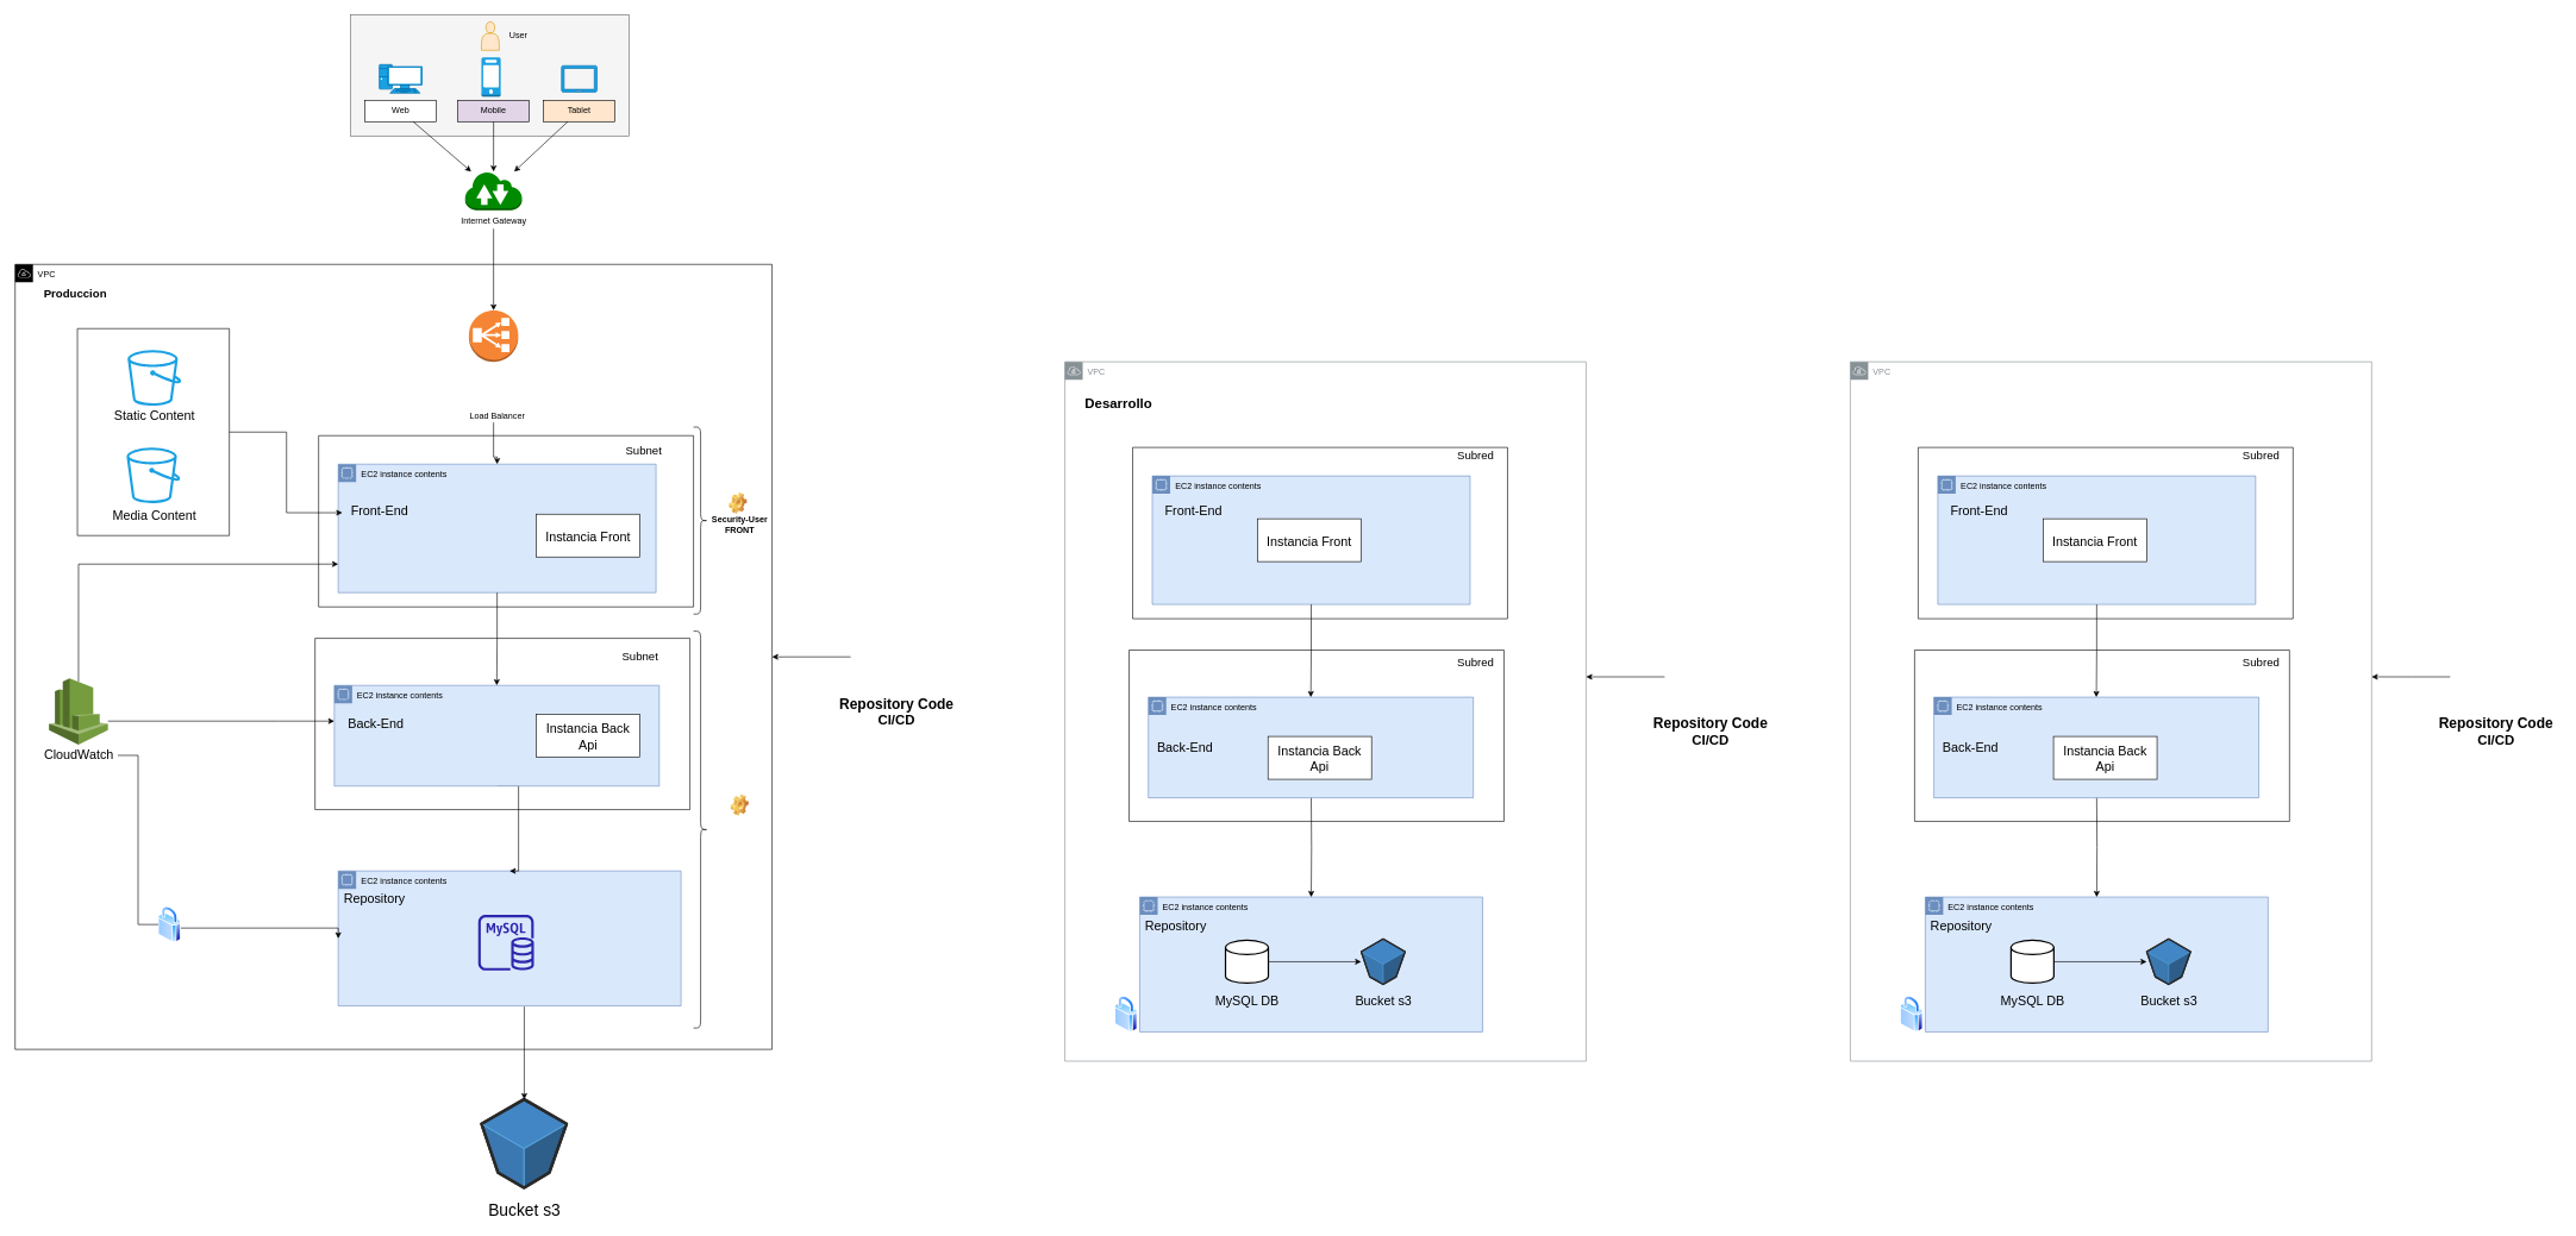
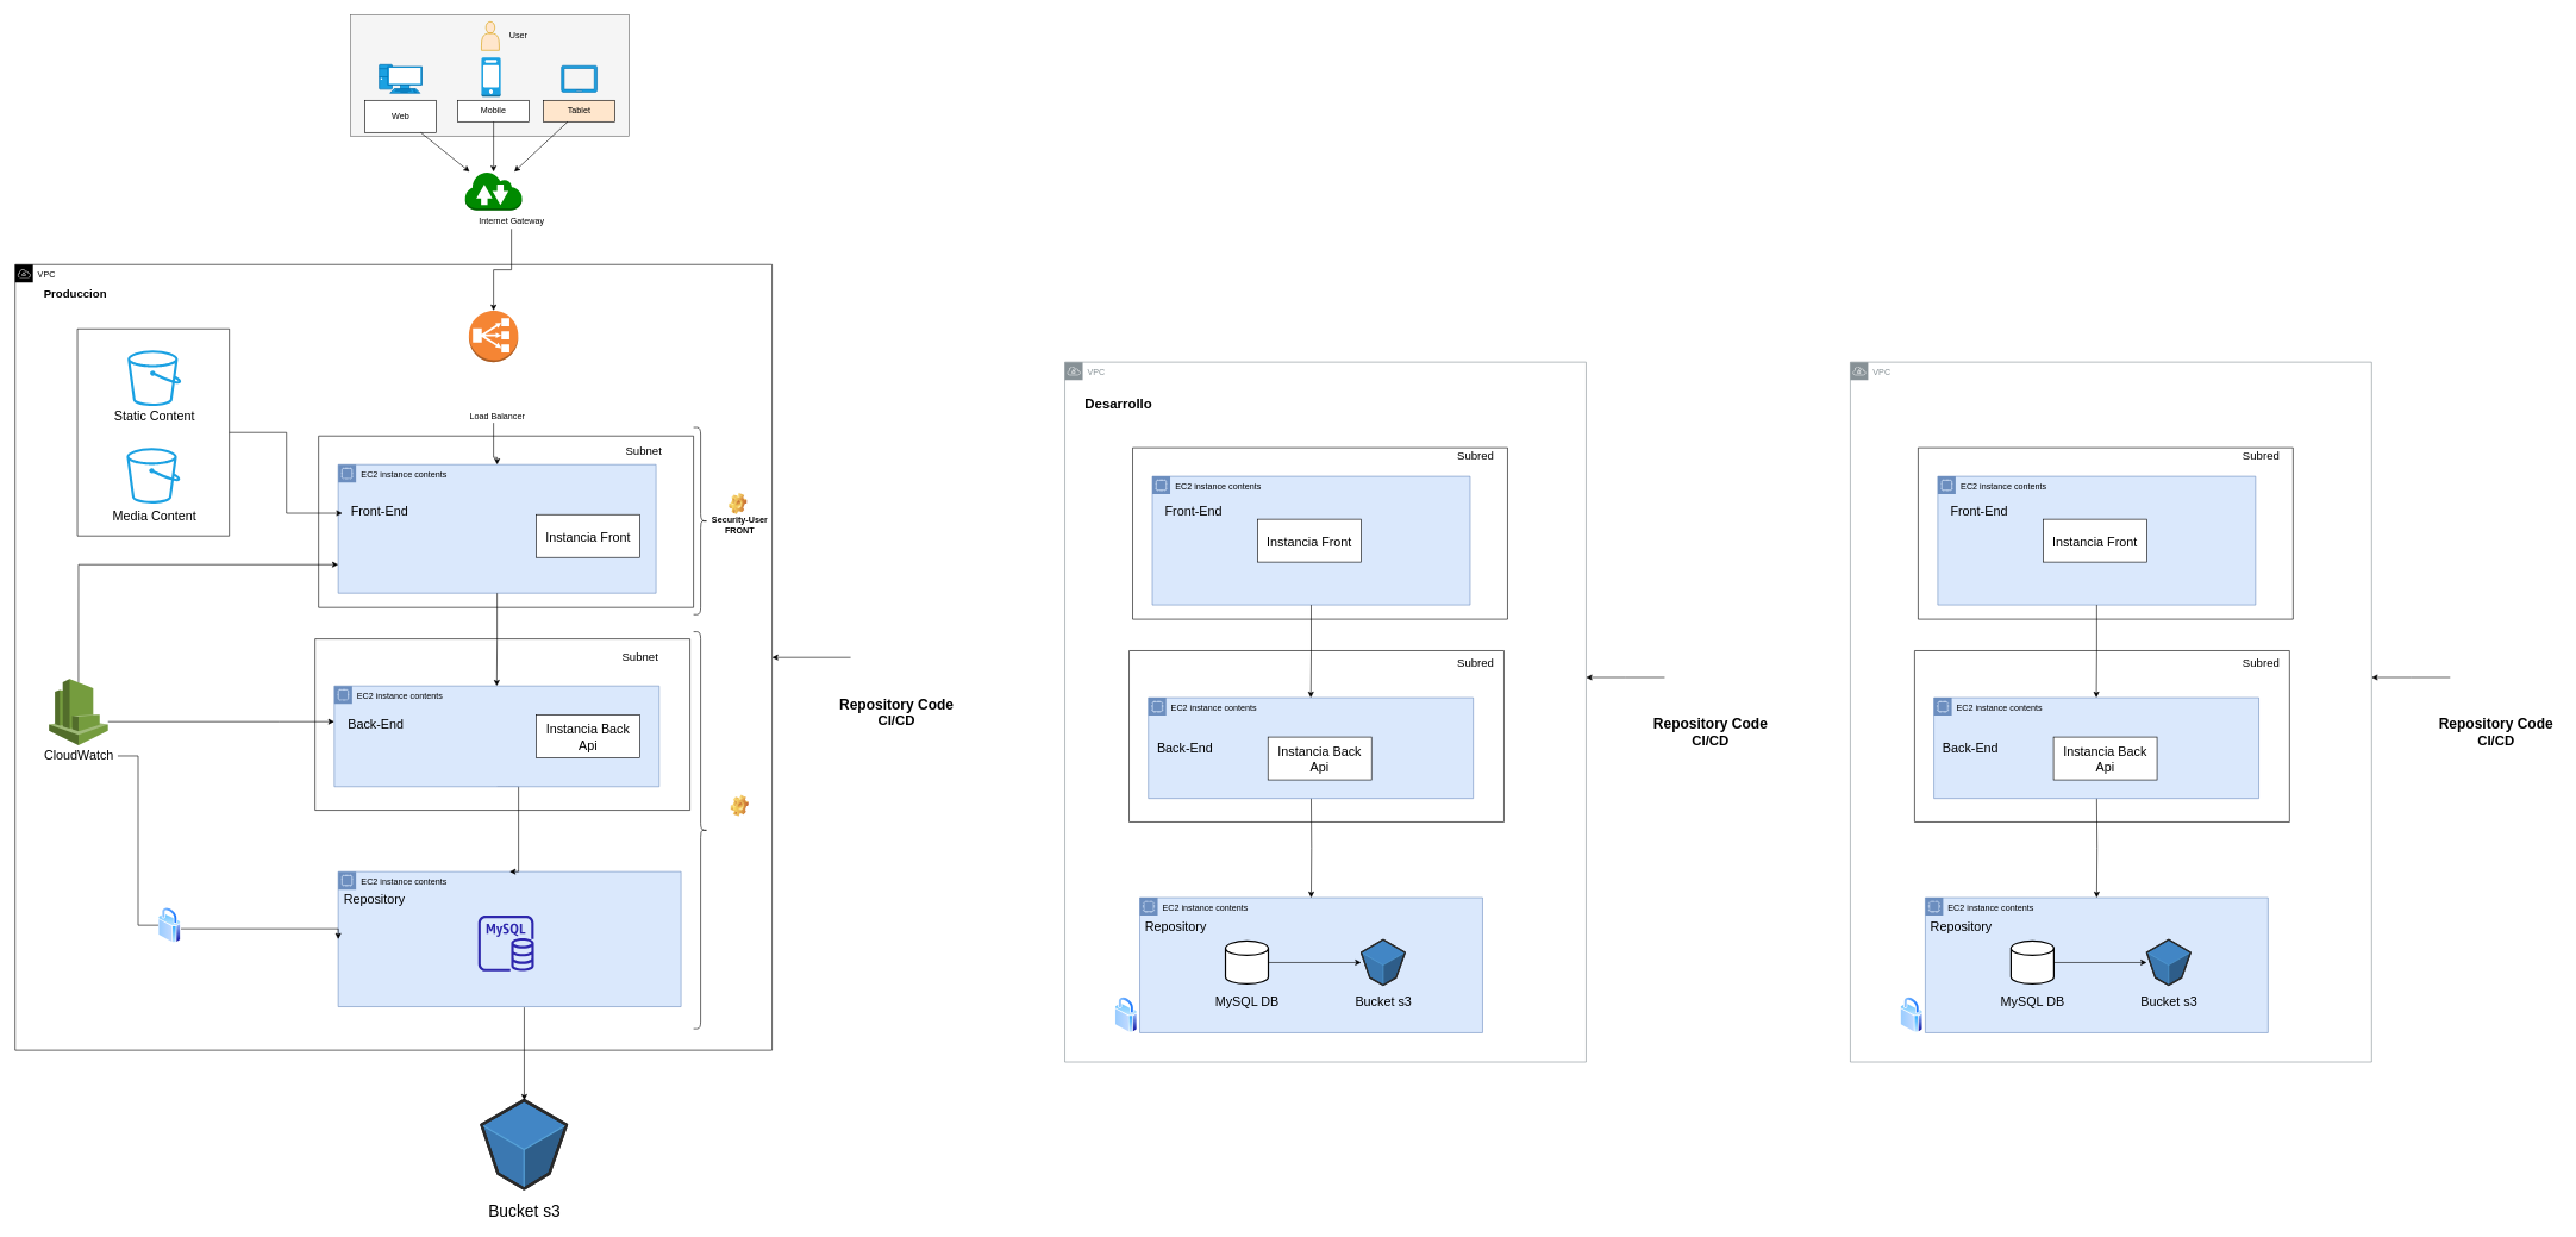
- <mxCell id="5" value="Web" style="rounded=0;whiteSpace=wrap;html=1;" parent="1" vertex="1"><mxGeometry x="510" y="140" width="100" height="30" as="geometry" /></mxCell>
+ <mxCell id="5" value="Web" style="rounded=0;whiteSpace=wrap;html=1;" parent="1" vertex="1"><mxGeometry x="510" y="140" width="100" height="45" as="geometry" /></mxCell>
- <mxCell id="6" value="Mobile" style="rounded=0;whiteSpace=wrap;html=1;fillColor=#e1d5e7;" parent="1" vertex="1"><mxGeometry x="640" y="140" width="100" height="30" as="geometry" /></mxCell>
+ <mxCell id="6" value="Mobile" style="rounded=0;whiteSpace=wrap;html=1;" parent="1" vertex="1"><mxGeometry x="640" y="140" width="100" height="30" as="geometry" /></mxCell>
- <mxCell id="13" value="Internet Gateway" style="text;html=1;align=center;verticalAlign=middle;resizable=0;points=[];autosize=1;strokeColor=none;fillColor=none;" parent="1" vertex="1"><mxGeometry x="635" y="300" width="110" height="20" as="geometry" /></mxCell>
+ <mxCell id="13" value="Internet Gateway" style="text;html=1;align=center;verticalAlign=middle;resizable=0;points=[];autosize=1;strokeColor=none;fillColor=none;" parent="1" vertex="1"><mxGeometry x="660" y="300" width="110" height="20" as="geometry" /></mxCell>
